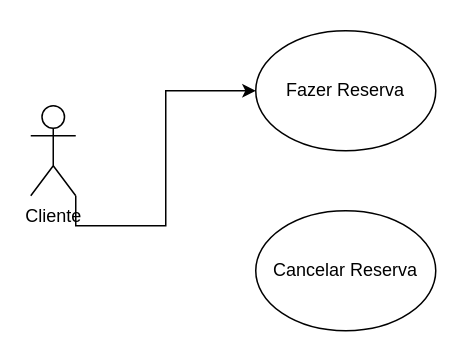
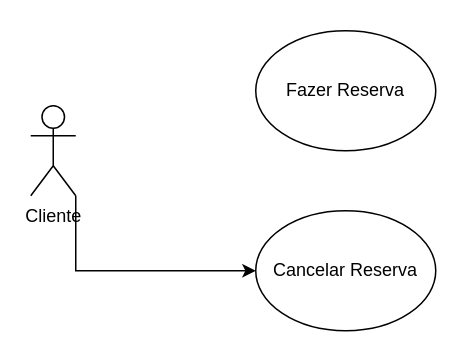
- <mxCell id="2" style="edgeStyle=orthogonalEdgeStyle;rounded=0;orthogonalLoop=1;jettySize=auto;html=1;exitX=1;exitY=1;exitDx=0;exitDy=0;exitPerimeter=0;" edge="1" parent="1" source="3" target="4"><mxGeometry relative="1" as="geometry" /></mxCell>
+ <mxCell id="2" style="edgeStyle=orthogonalEdgeStyle;rounded=0;orthogonalLoop=1;jettySize=auto;html=1;exitX=1;exitY=1;exitDx=0;exitDy=0;exitPerimeter=0;entryX=0;entryY=0.5;entryDx=0;entryDy=0;" edge="1" parent="1" source="3" target="5"><mxGeometry relative="1" as="geometry" /></mxCell>
